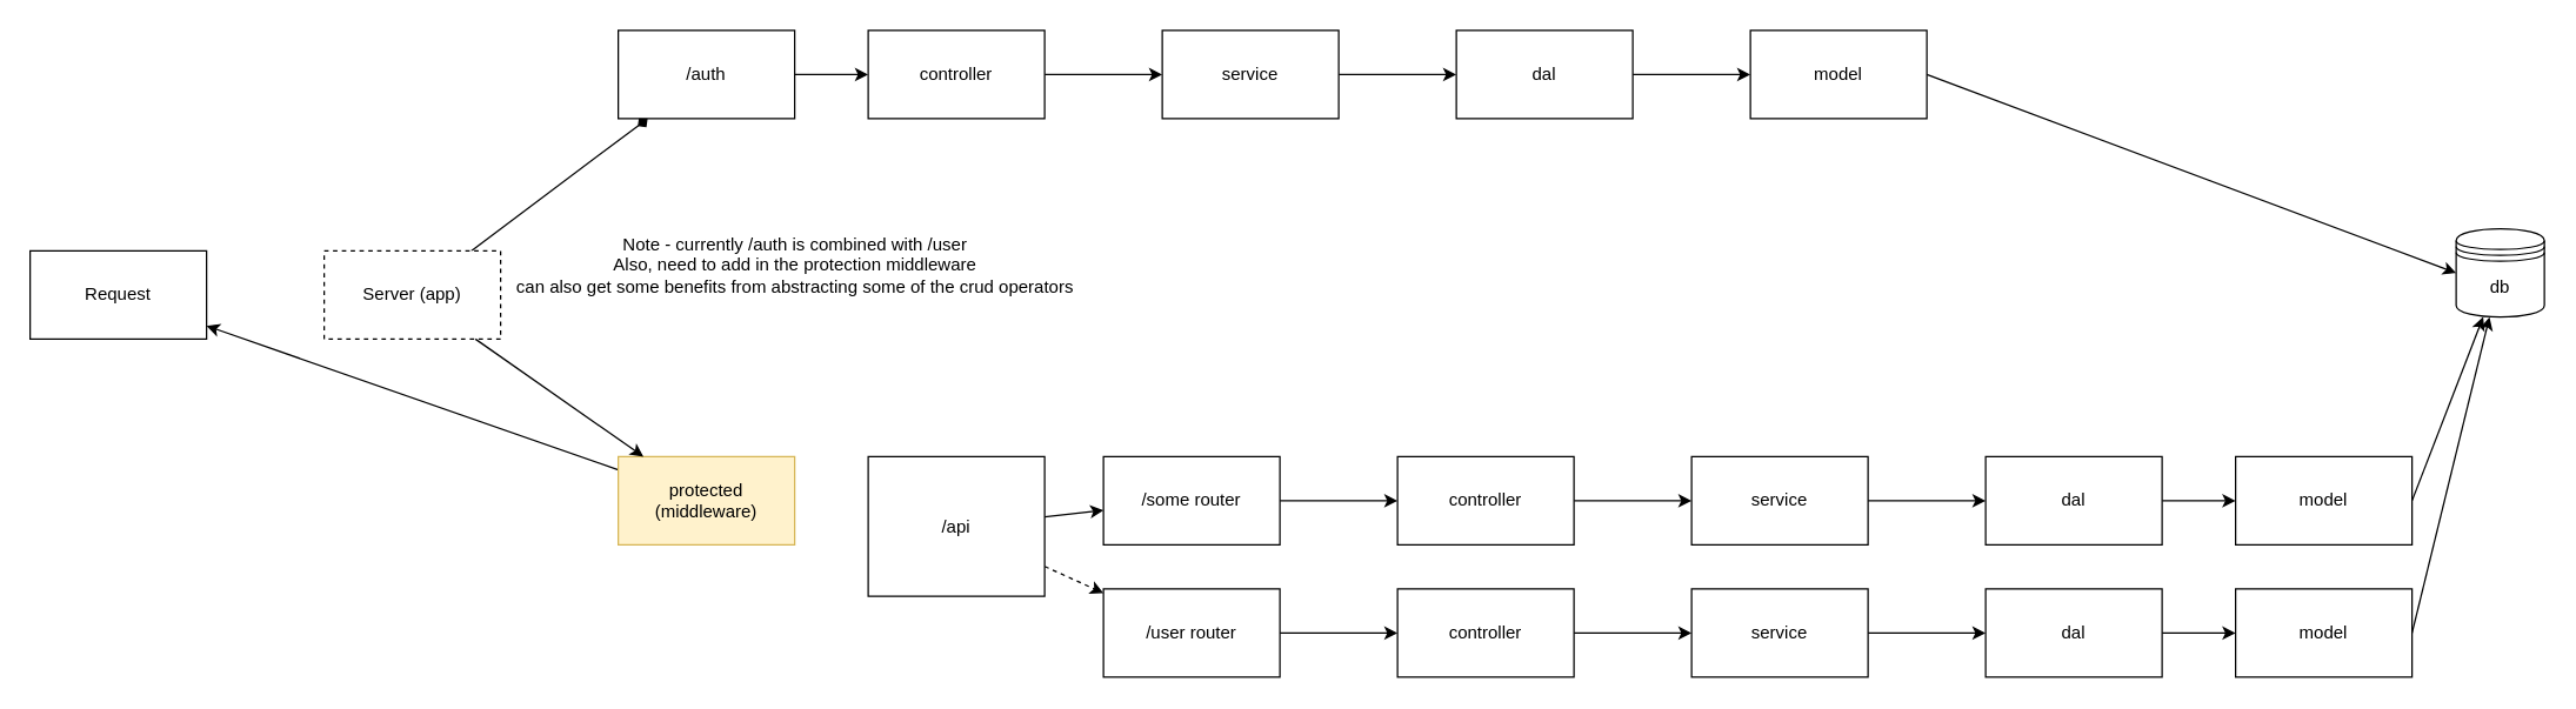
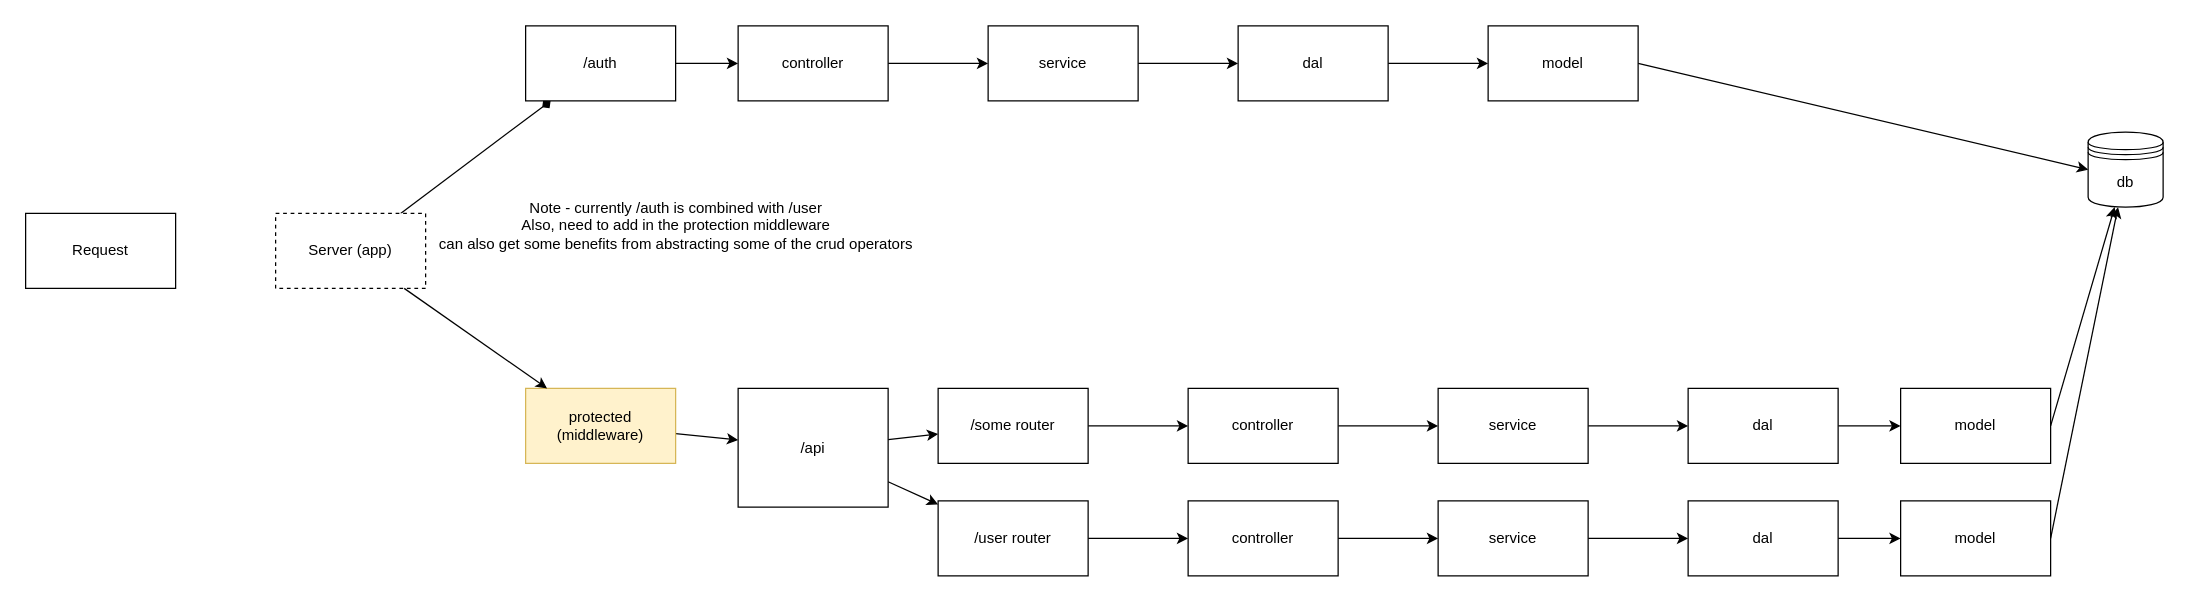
- <mxCell id="23" value="db" style="shape=datastore;whiteSpace=wrap;html=1;gradientColor=#ffffff;" parent="1" vertex="1"><mxGeometry x="1670" y="155" width="60" height="60" as="geometry" /></mxCell>
+ <mxCell id="23" value="db" style="shape=datastore;whiteSpace=wrap;html=1;gradientColor=#ffffff;" parent="1" vertex="1"><mxGeometry x="1670" y="105" width="60" height="60" as="geometry" /></mxCell>
- <mxCell id="7" value="" style="edgeStyle=none;rounded=0;orthogonalLoop=1;jettySize=auto;html=1;" parent="1" source="8" target="2" edge="1"><mxGeometry relative="1" as="geometry" /></mxCell>
+ <mxCell id="7" value="" style="edgeStyle=none;rounded=0;orthogonalLoop=1;jettySize=auto;html=1;" parent="1" source="8" target="12" edge="1"><mxGeometry relative="1" as="geometry" /></mxCell>
- <mxCell id="11" style="edgeStyle=none;rounded=0;orthogonalLoop=1;jettySize=auto;html=1;dashed=1;" parent="1" source="12" target="16" edge="1"><mxGeometry relative="1" as="geometry" /></mxCell>
+ <mxCell id="11" style="edgeStyle=none;rounded=0;orthogonalLoop=1;jettySize=auto;html=1;" parent="1" source="12" target="16" edge="1"><mxGeometry relative="1" as="geometry" /></mxCell>
